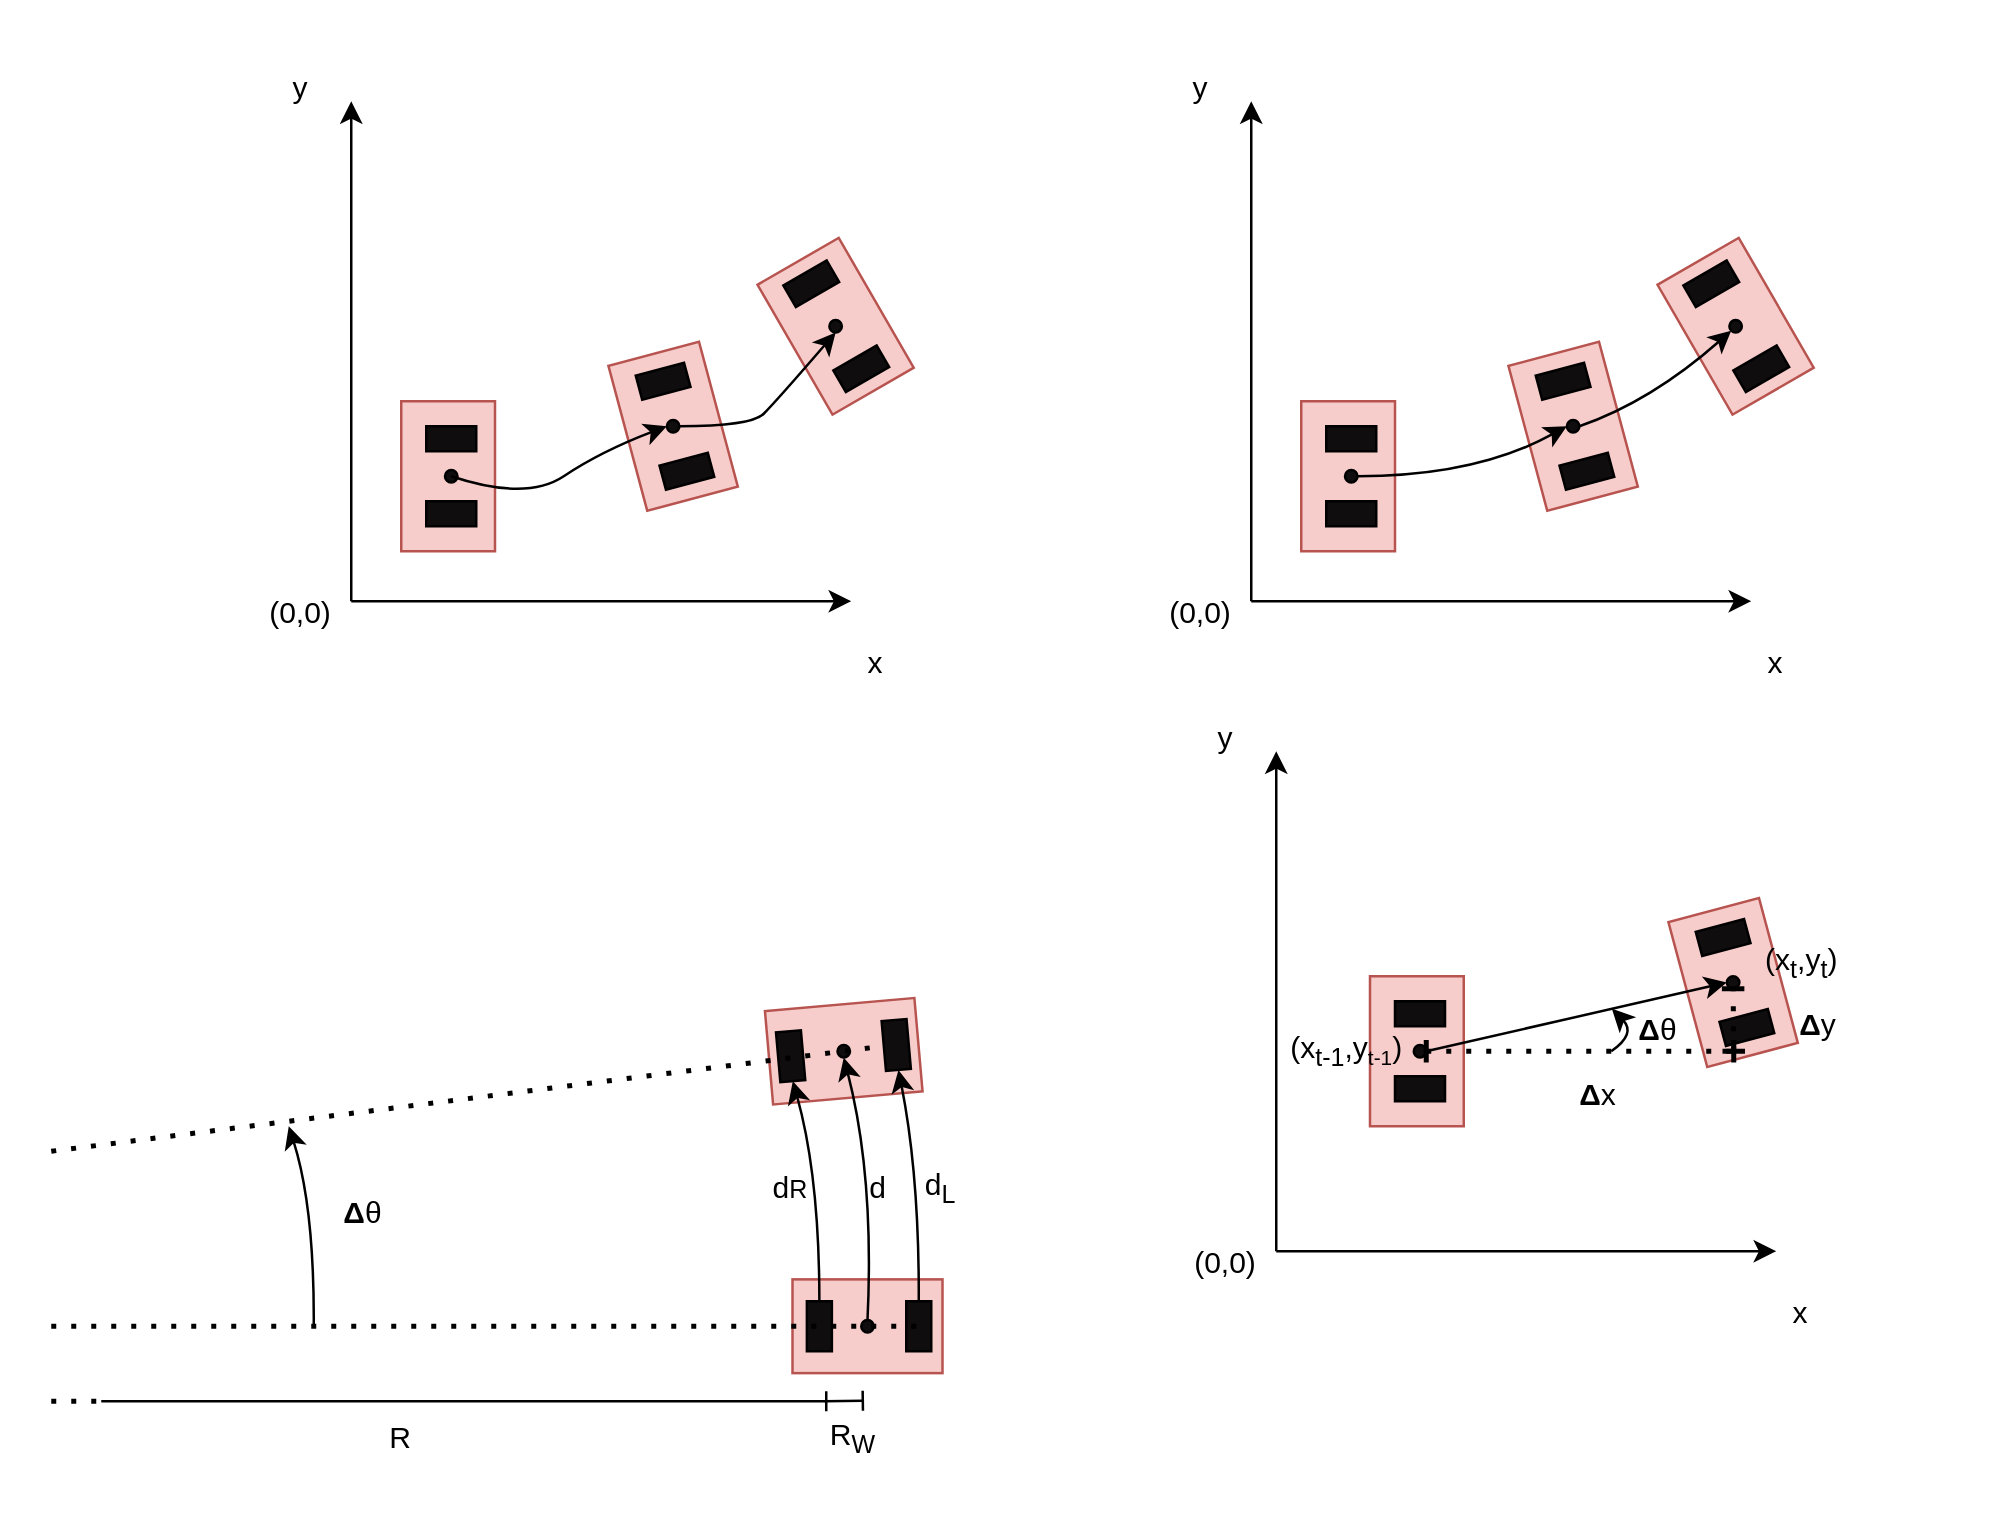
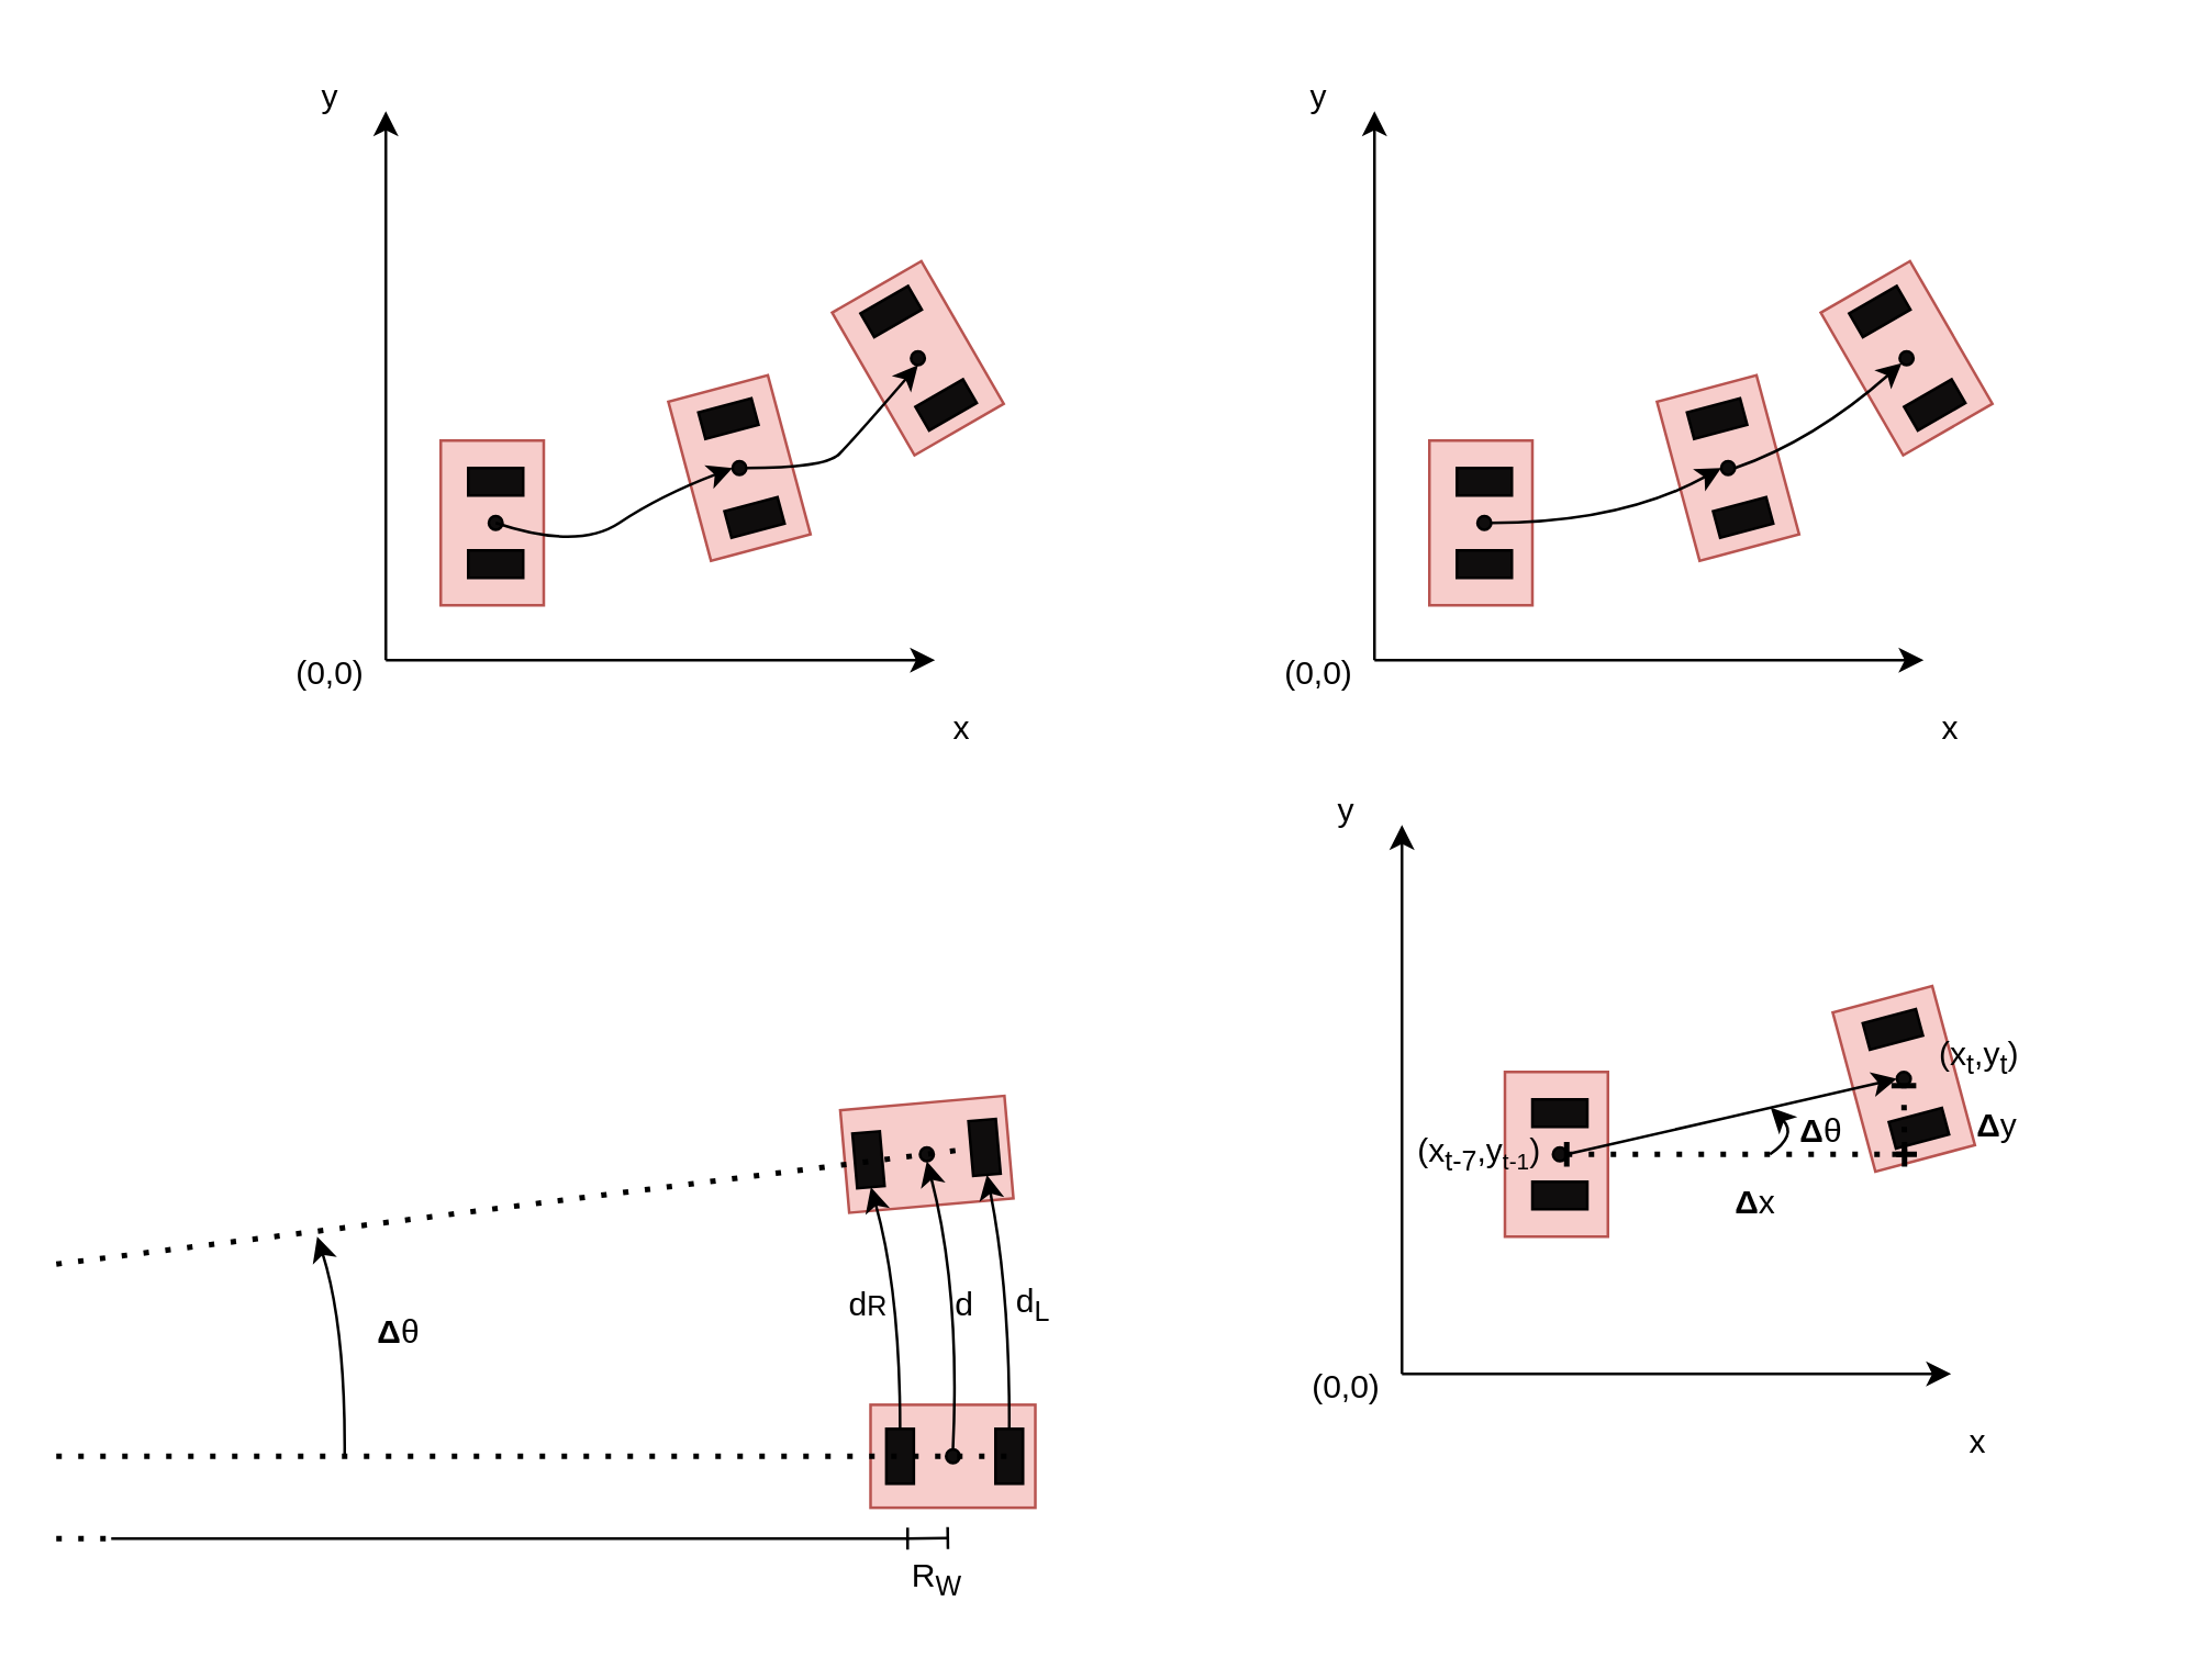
- <mxCell id="83" value="(x&lt;sub&gt;t-1&lt;/sub&gt;,y&lt;span style=&quot;font-size: 10px&quot;&gt;&lt;sub&gt;t-1&lt;/sub&gt;&lt;/span&gt;)" style="text;html=1;strokeColor=none;fillColor=none;align=center;verticalAlign=middle;whiteSpace=wrap;rounded=0;" vertex="1" parent="1"><mxGeometry x="481.25" y="405" width="115" height="30" as="geometry" /></mxCell>
+ <mxCell id="83" value="(x&lt;sub&gt;t-7&lt;/sub&gt;,y&lt;span style=&quot;font-size: 10px&quot;&gt;&lt;sub&gt;t-1&lt;/sub&gt;&lt;/span&gt;)" style="text;html=1;strokeColor=none;fillColor=none;align=center;verticalAlign=middle;whiteSpace=wrap;rounded=0;" vertex="1" parent="1"><mxGeometry x="481.25" y="405" width="115" height="30" as="geometry" /></mxCell>
- <mxCell id="60" value="R" style="text;html=1;strokeColor=none;fillColor=none;align=center;verticalAlign=middle;whiteSpace=wrap;rounded=0;" parent="1" vertex="1"><mxGeometry x="130" y="560" width="60" height="30" as="geometry" /></mxCell>
